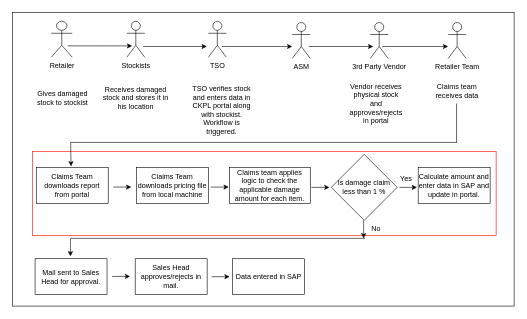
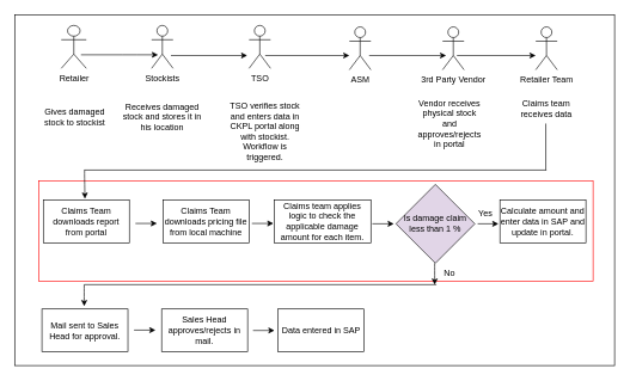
- <mxCell id="23" value="Is damage claim less than 1 %" style="rhombus;whiteSpace=wrap;html=1;" vertex="1" parent="1"><mxGeometry x="552" y="257" width="110" height="110" as="geometry" /></mxCell>
+ <mxCell id="23" value="Is damage claim less than 1 %" style="rhombus;whiteSpace=wrap;html=1;fillColor=#e1d5e7;" vertex="1" parent="1"><mxGeometry x="552" y="257" width="110" height="110" as="geometry" /></mxCell>
